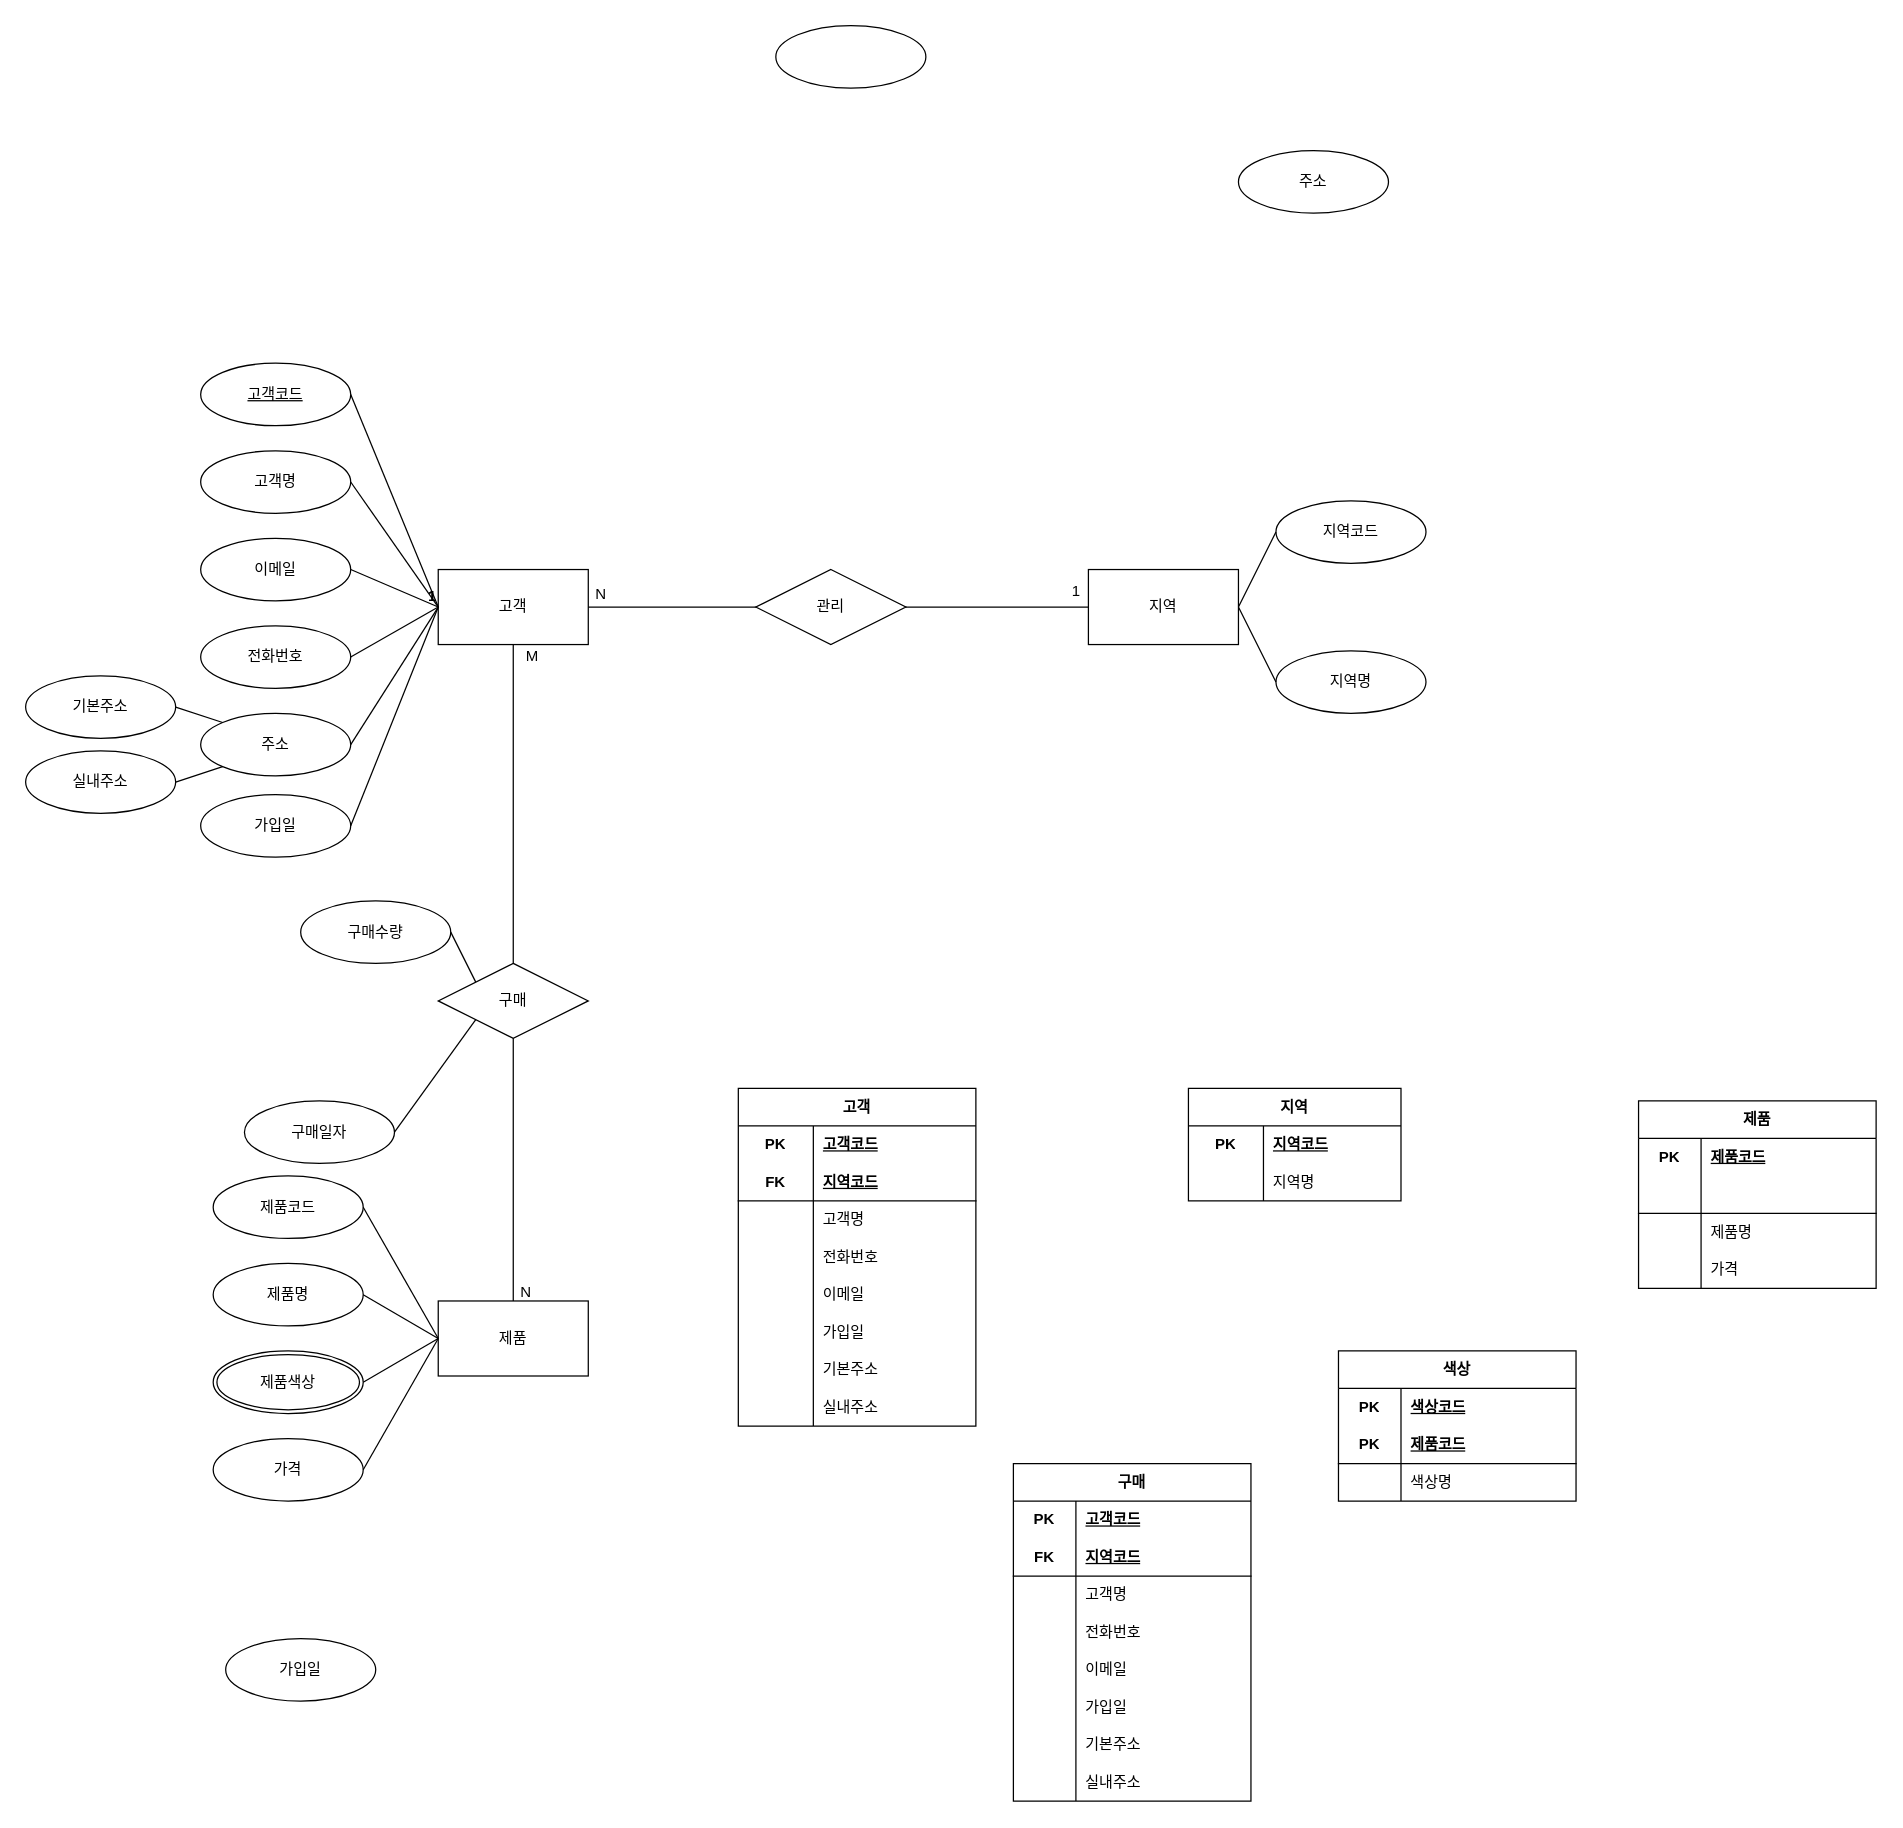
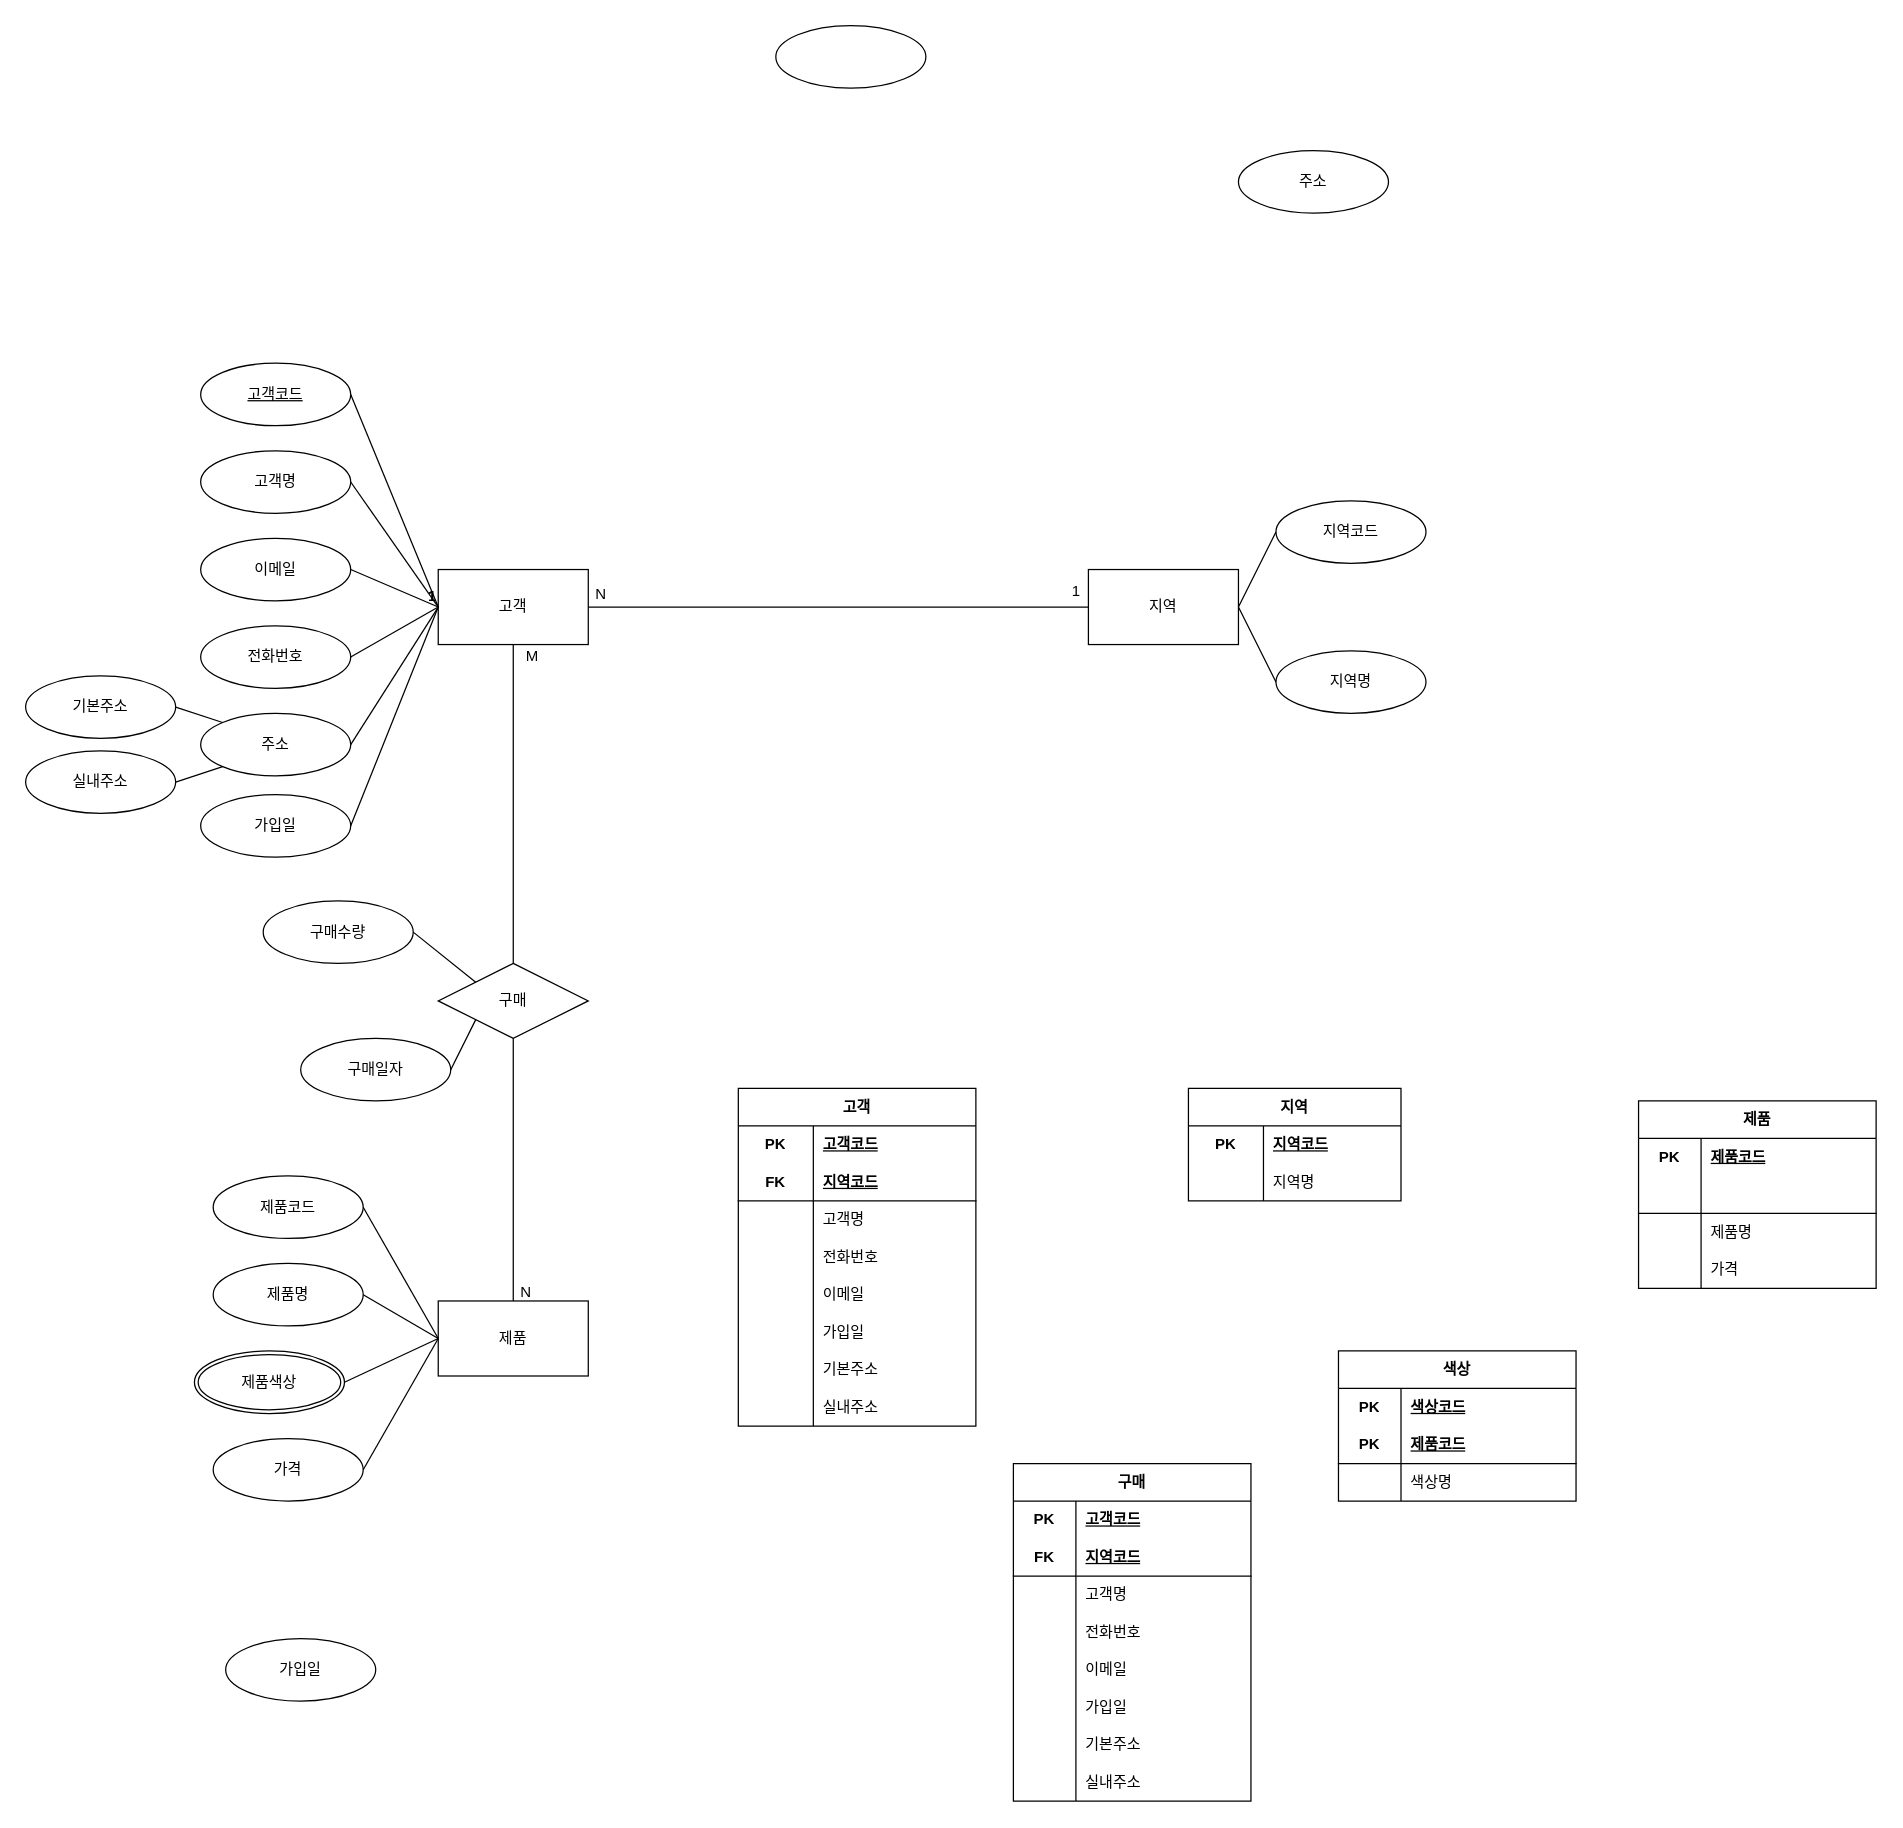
- <mxCell id="87" value="관리" style="shape=rhombus;perimeter=rhombusPerimeter;whiteSpace=wrap;html=1;align=center;" vertex="1" parent="1"><mxGeometry x="604" y="455" width="120" height="60" as="geometry" /></mxCell>
- <mxCell id="38" value="구매수량" style="ellipse;whiteSpace=wrap;html=1;" vertex="1" parent="1"><mxGeometry x="240" y="720" width="120" height="50" as="geometry" /></mxCell>
+ <mxCell id="38" value="구매수량" style="ellipse;whiteSpace=wrap;html=1;" vertex="1" parent="1"><mxGeometry x="210" y="720" width="120" height="50" as="geometry" /></mxCell>
- <mxCell id="37" value="구매일자" style="ellipse;whiteSpace=wrap;html=1;" vertex="1" parent="1"><mxGeometry x="195" y="880" width="120" height="50" as="geometry" /></mxCell>
+ <mxCell id="37" value="구매일자" style="ellipse;whiteSpace=wrap;html=1;" vertex="1" parent="1"><mxGeometry x="240" y="830" width="120" height="50" as="geometry" /></mxCell>
- <mxCell id="43" value="제품색상" style="ellipse;shape=doubleEllipse;margin=3;whiteSpace=wrap;html=1;align=center;" vertex="1" parent="1"><mxGeometry x="170" y="1080" width="120" height="50" as="geometry" /></mxCell>
+ <mxCell id="43" value="제품색상" style="ellipse;shape=doubleEllipse;margin=3;whiteSpace=wrap;html=1;align=center;" vertex="1" parent="1"><mxGeometry x="155" y="1080" width="120" height="50" as="geometry" /></mxCell>
